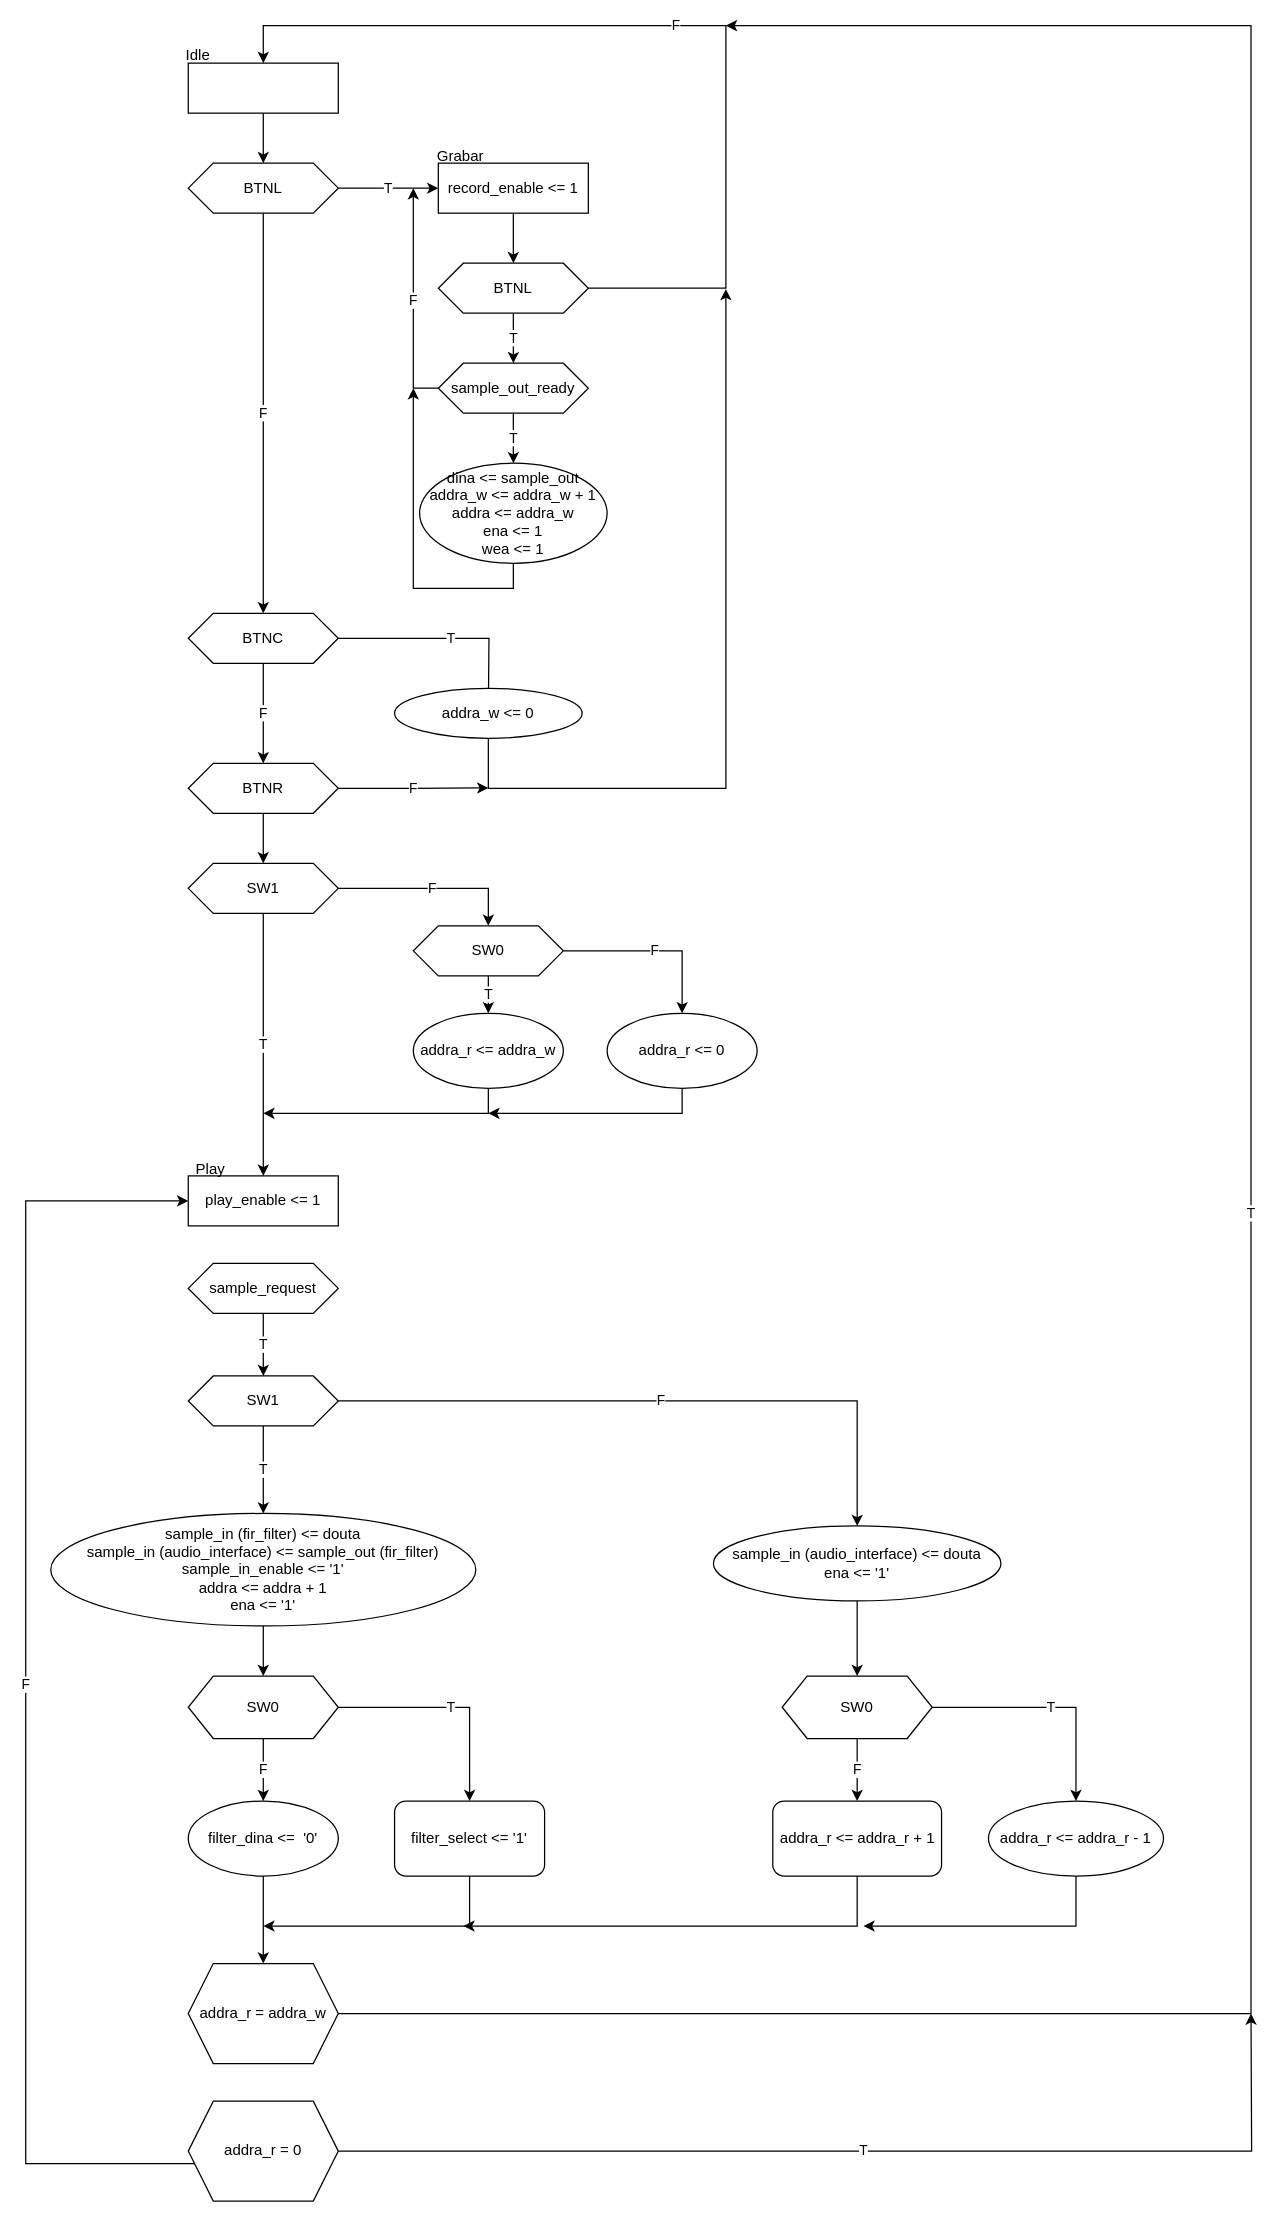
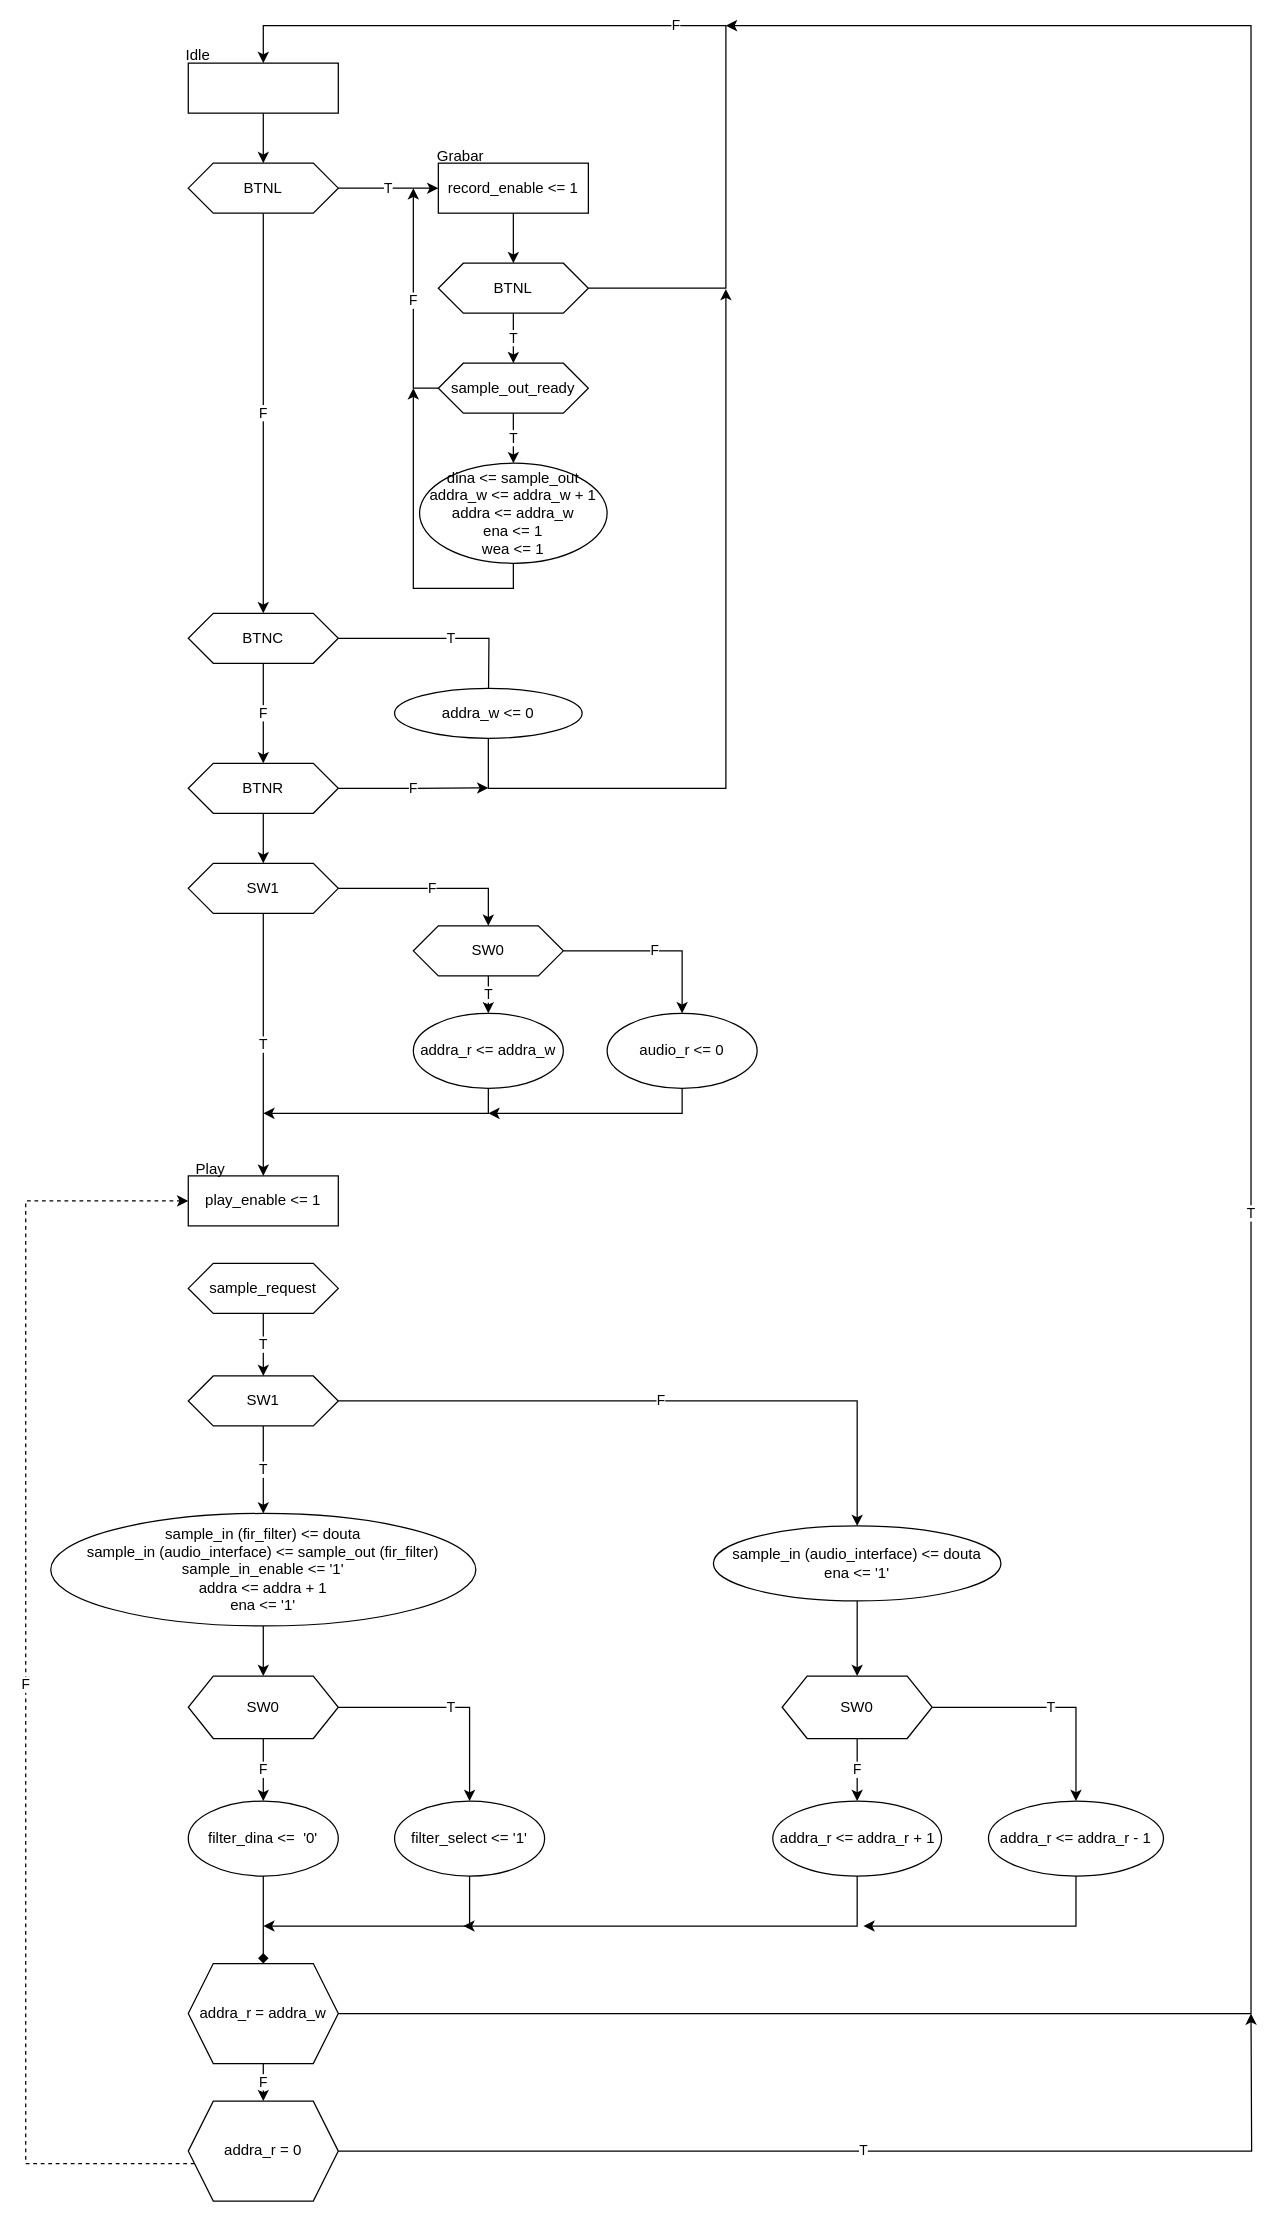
- <mxCell id="61" value="addra_r &amp;lt;= 0" style="ellipse;whiteSpace=wrap;html=1;" vertex="1" parent="1"><mxGeometry x="485" y="810" width="120" height="60" as="geometry" /></mxCell>
+ <mxCell id="61" value="audio_r &amp;lt;= 0" style="ellipse;whiteSpace=wrap;html=1;" vertex="1" parent="1"><mxGeometry x="485" y="810" width="120" height="60" as="geometry" /></mxCell>
- <mxCell id="45" value="filter_select &amp;lt;= '1'" style="whiteSpace=wrap;html=1;rounded=1;" parent="1" vertex="1"><mxGeometry x="315" y="1440" width="120" height="60" as="geometry" /></mxCell>
+ <mxCell id="45" value="filter_select &amp;lt;= '1'" style="ellipse;whiteSpace=wrap;html=1;" parent="1" vertex="1"><mxGeometry x="315" y="1440" width="120" height="60" as="geometry" /></mxCell>
- <mxCell id="51" value="addra_r &amp;lt;= addra_r + 1" style="whiteSpace=wrap;html=1;rounded=1;" parent="1" vertex="1"><mxGeometry x="617.5" y="1440" width="135" height="60" as="geometry" /></mxCell>
+ <mxCell id="51" value="addra_r &amp;lt;= addra_r + 1" style="ellipse;whiteSpace=wrap;html=1;" parent="1" vertex="1"><mxGeometry x="617.5" y="1440" width="135" height="60" as="geometry" /></mxCell>
- <mxCell id="46" value="" style="edgeStyle=orthogonalEdgeStyle;rounded=0;orthogonalLoop=1;jettySize=auto;html=1;" edge="1" parent="1" source="47" target="64"><mxGeometry relative="1" as="geometry" /></mxCell>
+ <mxCell id="46" value="" style="edgeStyle=orthogonalEdgeStyle;rounded=0;orthogonalLoop=1;jettySize=auto;html=1;endArrow=diamond;" edge="1" parent="1" source="47" target="64"><mxGeometry relative="1" as="geometry" /></mxCell>
- <mxCell id="65" value="F" style="edgeStyle=orthogonalEdgeStyle;rounded=0;orthogonalLoop=1;jettySize=auto;html=1;entryX=0;entryY=0.5;entryDx=0;entryDy=0;" edge="1" parent="1" source="67" target="27"><mxGeometry relative="1" as="geometry"><mxPoint x="20" y="1610" as="targetPoint" /><Array as="points"><mxPoint x="20" y="1730" /><mxPoint x="20" y="960" /></Array></mxGeometry></mxCell>
+ <mxCell id="65" value="F" style="edgeStyle=orthogonalEdgeStyle;rounded=0;orthogonalLoop=1;jettySize=auto;html=1;entryX=0;entryY=0.5;entryDx=0;entryDy=0;dashed=1;" edge="1" parent="1" source="67" target="27"><mxGeometry relative="1" as="geometry"><mxPoint x="20" y="1610" as="targetPoint" /><Array as="points"><mxPoint x="20" y="1730" /><mxPoint x="20" y="960" /></Array></mxGeometry></mxCell>
+ <mxCell id="62" value="F" style="edgeStyle=orthogonalEdgeStyle;rounded=0;orthogonalLoop=1;jettySize=auto;html=1;" edge="1" parent="1" source="64" target="67"><mxGeometry relative="1" as="geometry" /></mxCell>
